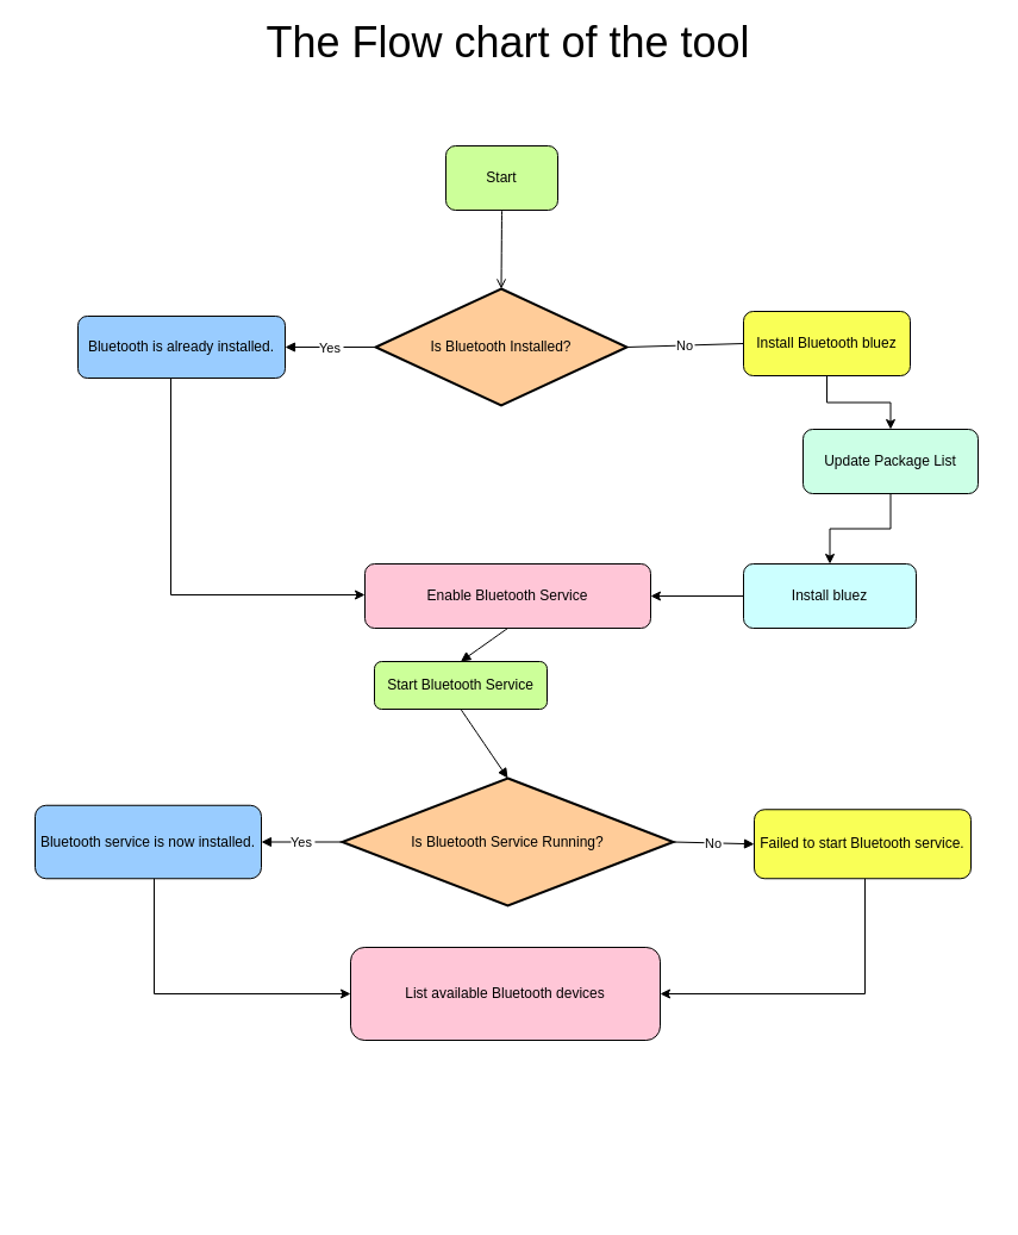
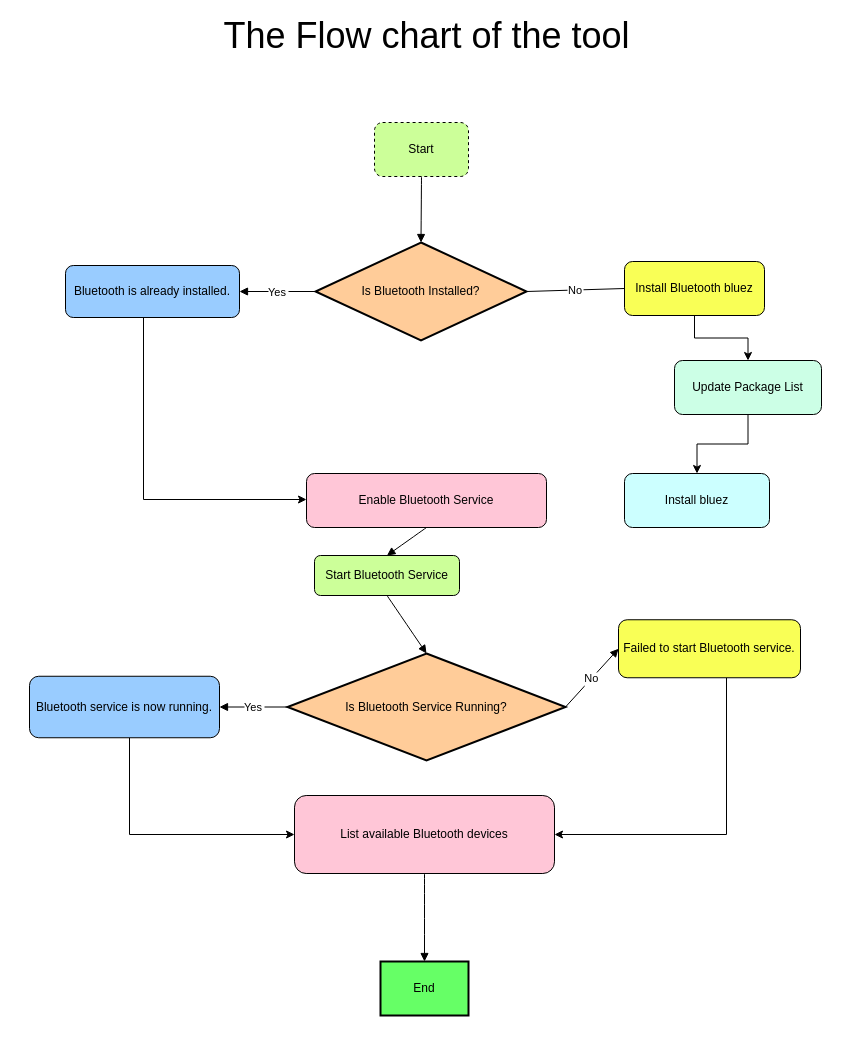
- <mxCell id="2" value="Start" style="rounded=1;whiteSpace=wrap;html=1;fillColor=light-dark(#CCFF99,var(--ge-dark-color, #121212));" vertex="1" parent="1"><mxGeometry x="374" y="122" width="94" height="54" as="geometry" /></mxCell>
+ <mxCell id="2" value="Start" style="rounded=1;whiteSpace=wrap;html=1;fillColor=light-dark(#CCFF99,var(--ge-dark-color, #121212));dashed=1;" vertex="1" parent="1"><mxGeometry x="374" y="122" width="94" height="54" as="geometry" /></mxCell>
- <mxCell id="21" value="" style="curved=1;startArrow=none;endArrow=open;exitX=0.5;exitY=1;entryX=0.5;entryY=0;rounded=0;" edge="1" parent="1" source="2" target="3"><mxGeometry relative="1" as="geometry"><Array as="points" /></mxGeometry></mxCell>
+ <mxCell id="21" value="" style="curved=1;startArrow=none;endArrow=block;exitX=0.5;exitY=1;entryX=0.5;entryY=0;rounded=0;" edge="1" parent="1" source="2" target="3"><mxGeometry relative="1" as="geometry"><Array as="points" /></mxGeometry></mxCell>
- <mxCell id="10" style="edgeStyle=orthogonalEdgeStyle;rounded=0;orthogonalLoop=1;jettySize=auto;html=1;" edge="1" parent="1" source="11" target="12"><mxGeometry relative="1" as="geometry" /></mxCell>
- <mxCell id="16" value="Bluetooth service is now installed." style="rounded=1;whiteSpace=wrap;html=1;fillColor=light-dark(#99CCFF,var(--ge-dark-color, #121212));" vertex="1" parent="1"><mxGeometry x="29" y="675.75" width="190" height="61.5" as="geometry" /></mxCell>
+ <mxCell id="16" value="Bluetooth service is now running." style="rounded=1;whiteSpace=wrap;html=1;fillColor=light-dark(#99CCFF,var(--ge-dark-color, #121212));" vertex="1" parent="1"><mxGeometry x="29" y="675.75" width="190" height="61.5" as="geometry" /></mxCell>
- <mxCell id="18" value="Failed to start Bluetooth service." style="rounded=1;whiteSpace=wrap;html=1;fillColor=light-dark(#F9FF56,var(--ge-dark-color, #121212));" vertex="1" parent="1"><mxGeometry x="633" y="679.25" width="182" height="58" as="geometry" /></mxCell>
+ <mxCell id="18" value="Failed to start Bluetooth service." style="rounded=1;whiteSpace=wrap;html=1;fillColor=light-dark(#F9FF56,var(--ge-dark-color, #121212));" vertex="1" parent="1"><mxGeometry x="618" y="619.25" width="182" height="58" as="geometry" /></mxCell>
+ <mxCell id="28" value="" style="curved=1;startArrow=none;endArrow=block;exitX=0.5;exitY=1.01;entryX=0.5;entryY=0.01;rounded=0;" edge="1" parent="1" source="19" target="20"><mxGeometry relative="1" as="geometry"><Array as="points" /></mxGeometry></mxCell>
+ <mxCell id="20" value="End" style="whiteSpace=wrap;strokeWidth=2;fillColor=light-dark(#66FF66,var(--ge-dark-color, #121212));" vertex="1" parent="1"><mxGeometry x="380" y="961" width="88" height="54" as="geometry" /></mxCell>
